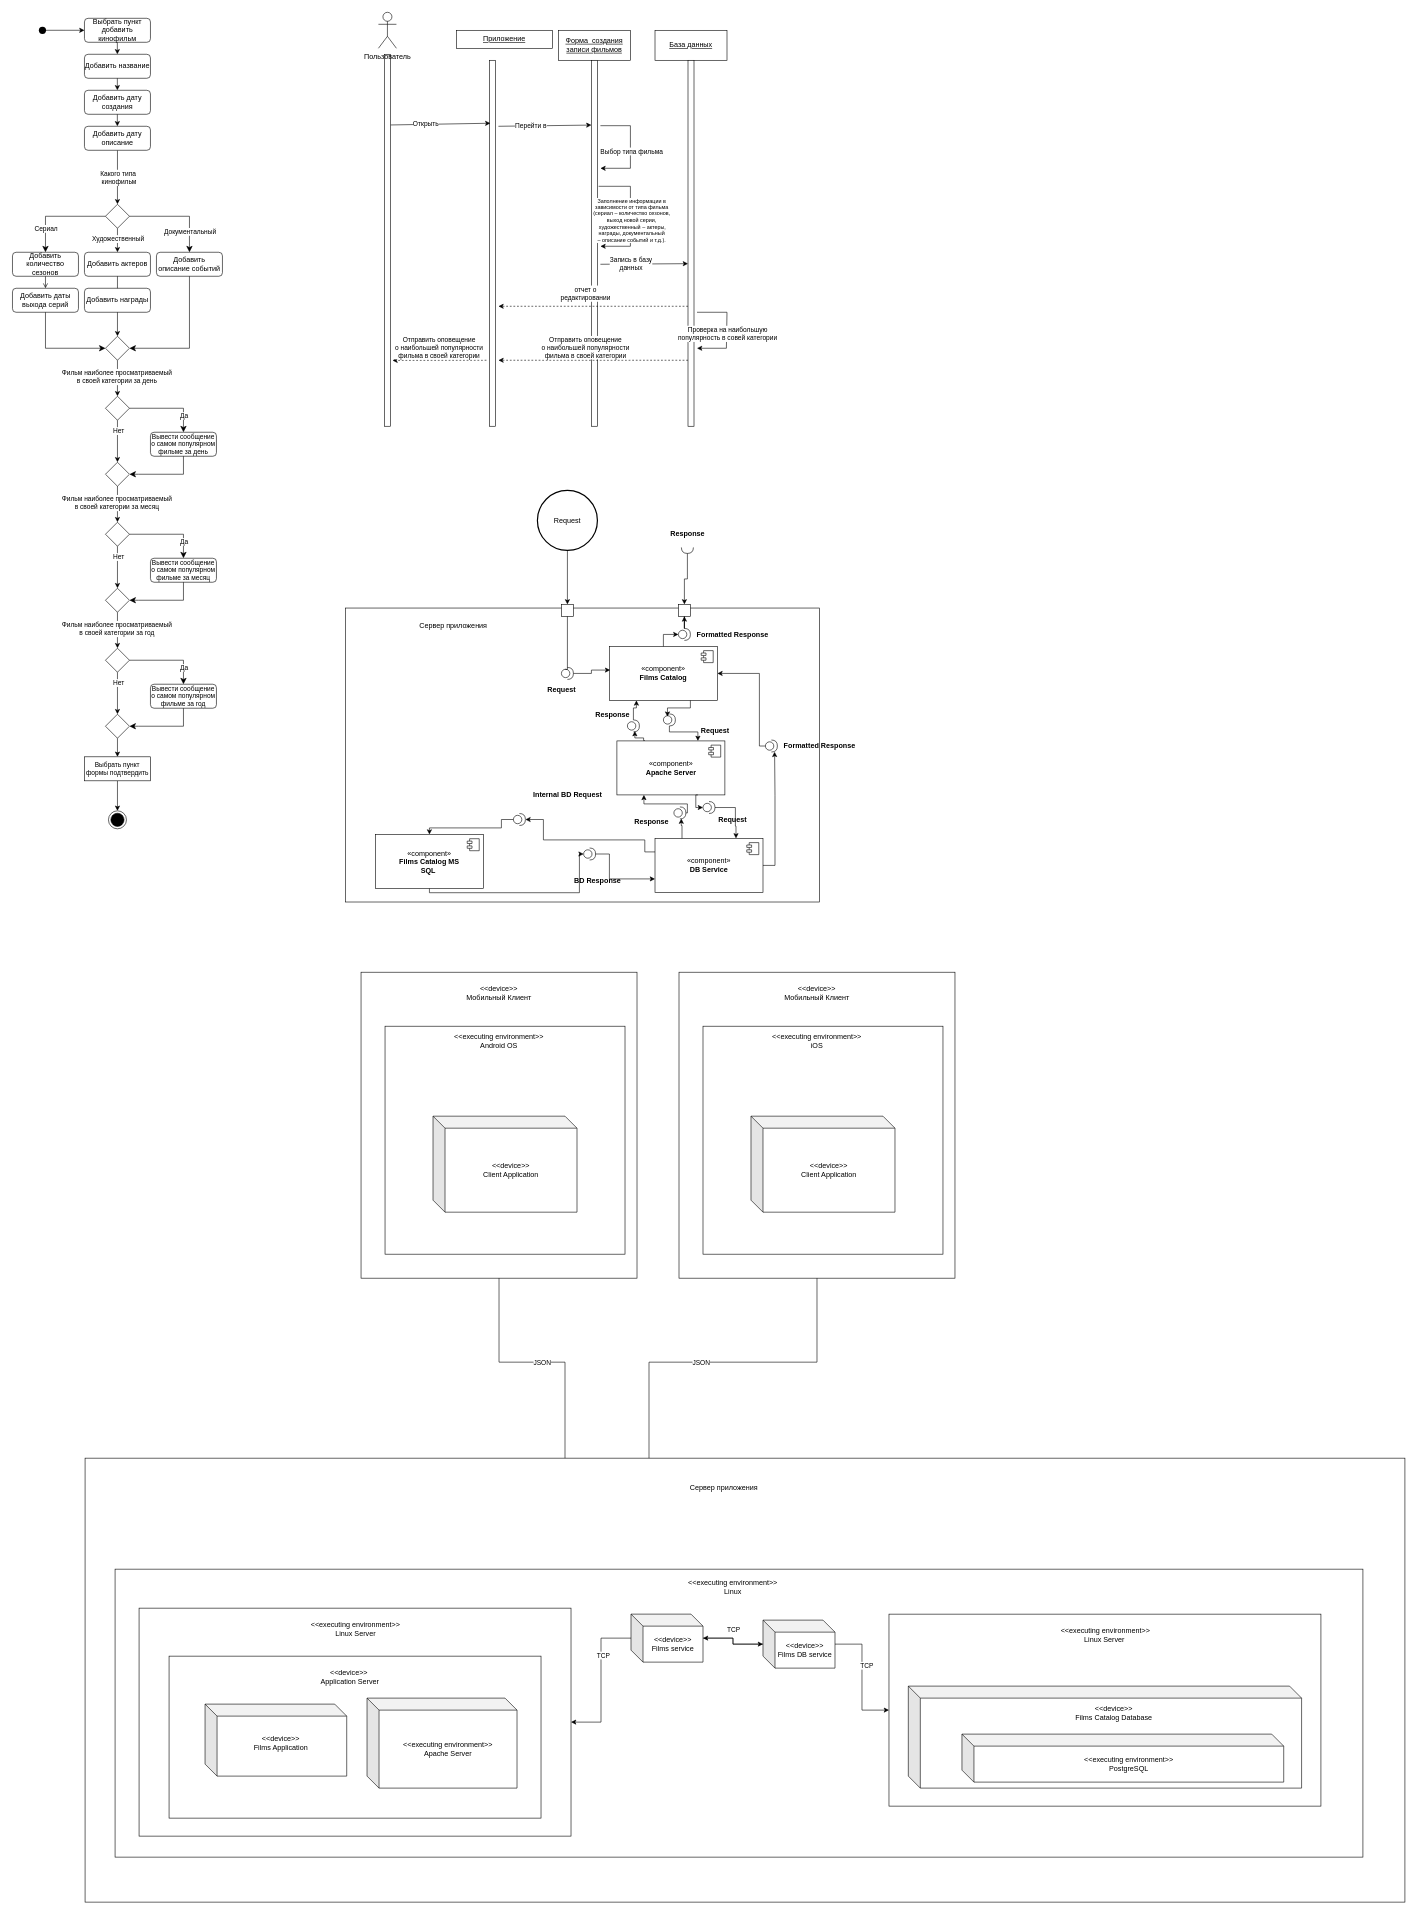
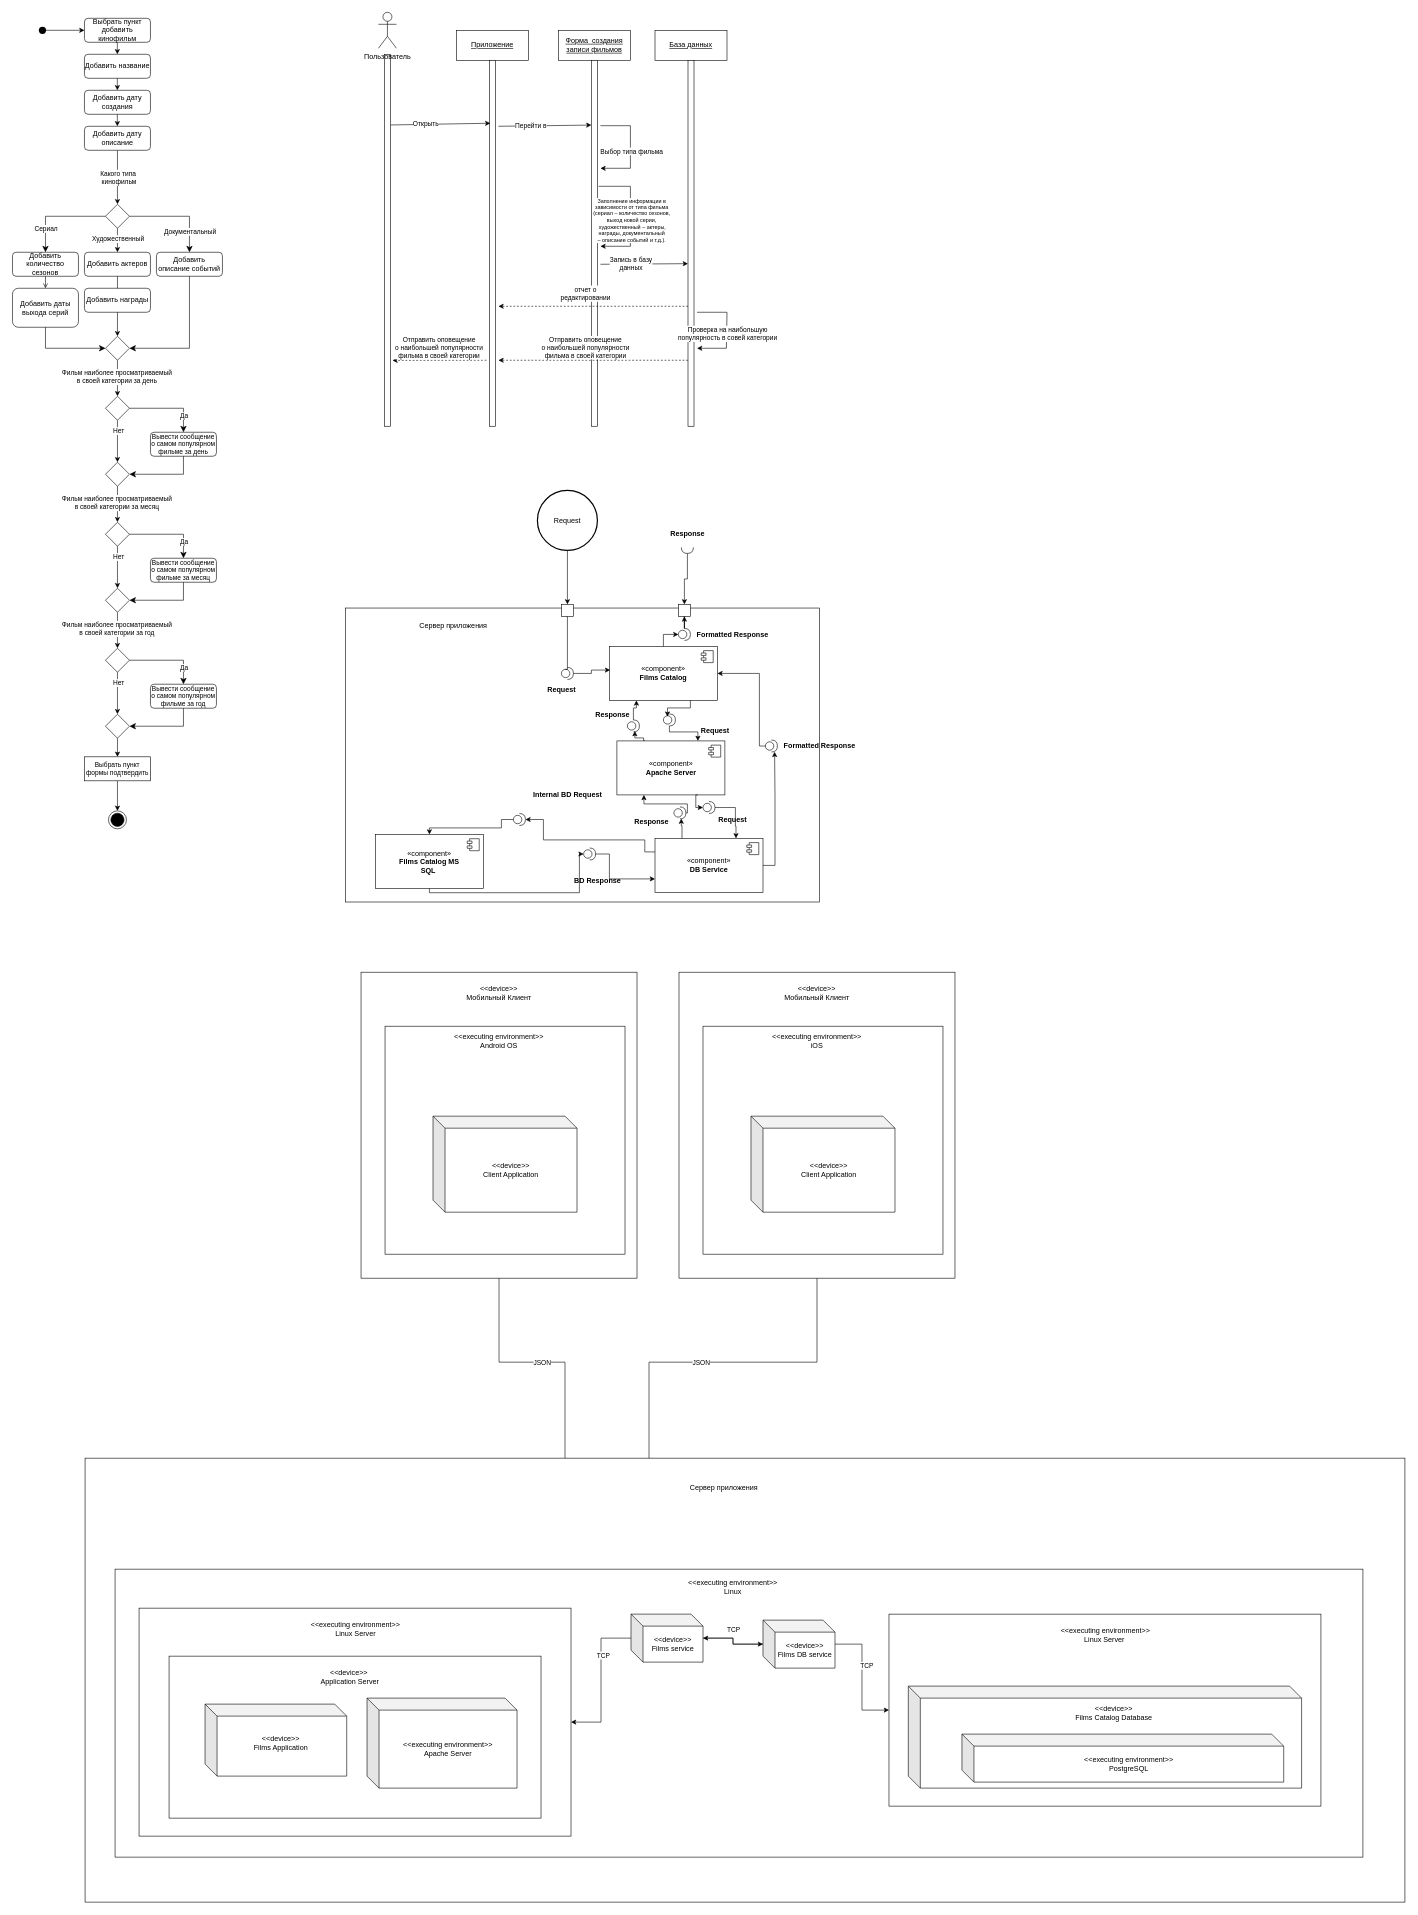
- <mxCell id="71" value="Приложение" style="rounded=0;whiteSpace=wrap;html=1;fontStyle=4" vertex="1" parent="1"><mxGeometry x="760" y="50" width="160" height="30" as="geometry" /></mxCell>
+ <mxCell id="71" value="Приложение" style="rounded=0;whiteSpace=wrap;html=1;fontStyle=4" vertex="1" parent="1"><mxGeometry x="760" y="50" width="120" height="50" as="geometry" /></mxCell>
- <mxCell id="15" value="Добавить даты выхода серий" style="rounded=1;whiteSpace=wrap;html=1;" parent="1" vertex="1"><mxGeometry x="20" y="480" width="110" height="40" as="geometry" /></mxCell>
+ <mxCell id="15" value="Добавить даты выхода серий" style="rounded=1;whiteSpace=wrap;html=1;" parent="1" vertex="1"><mxGeometry x="20" y="480" width="110" height="65" as="geometry" /></mxCell>
